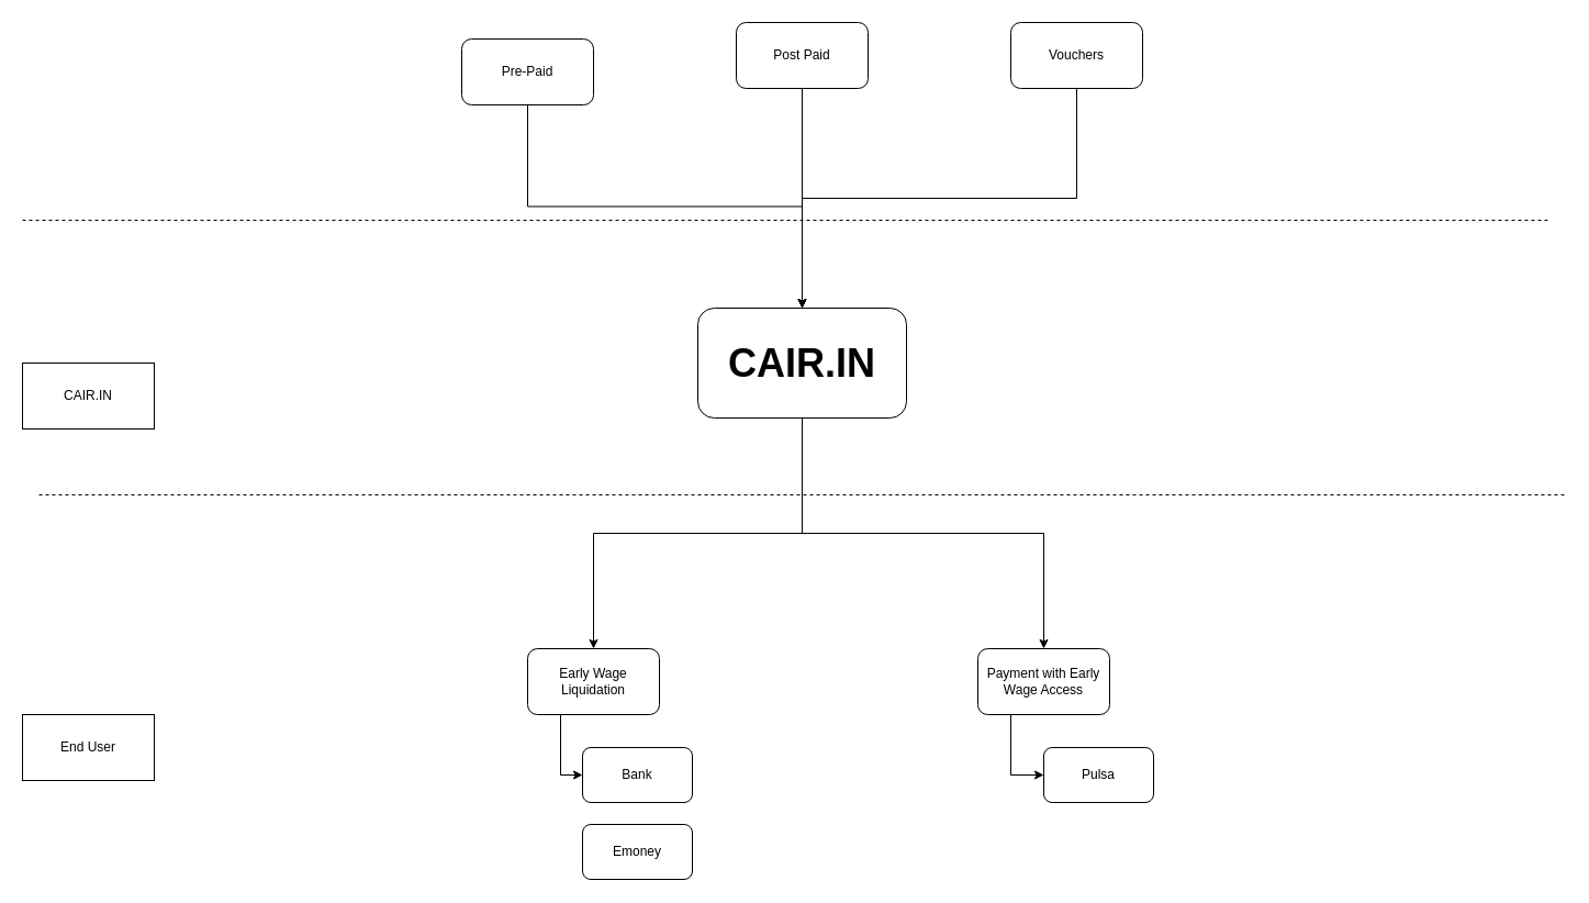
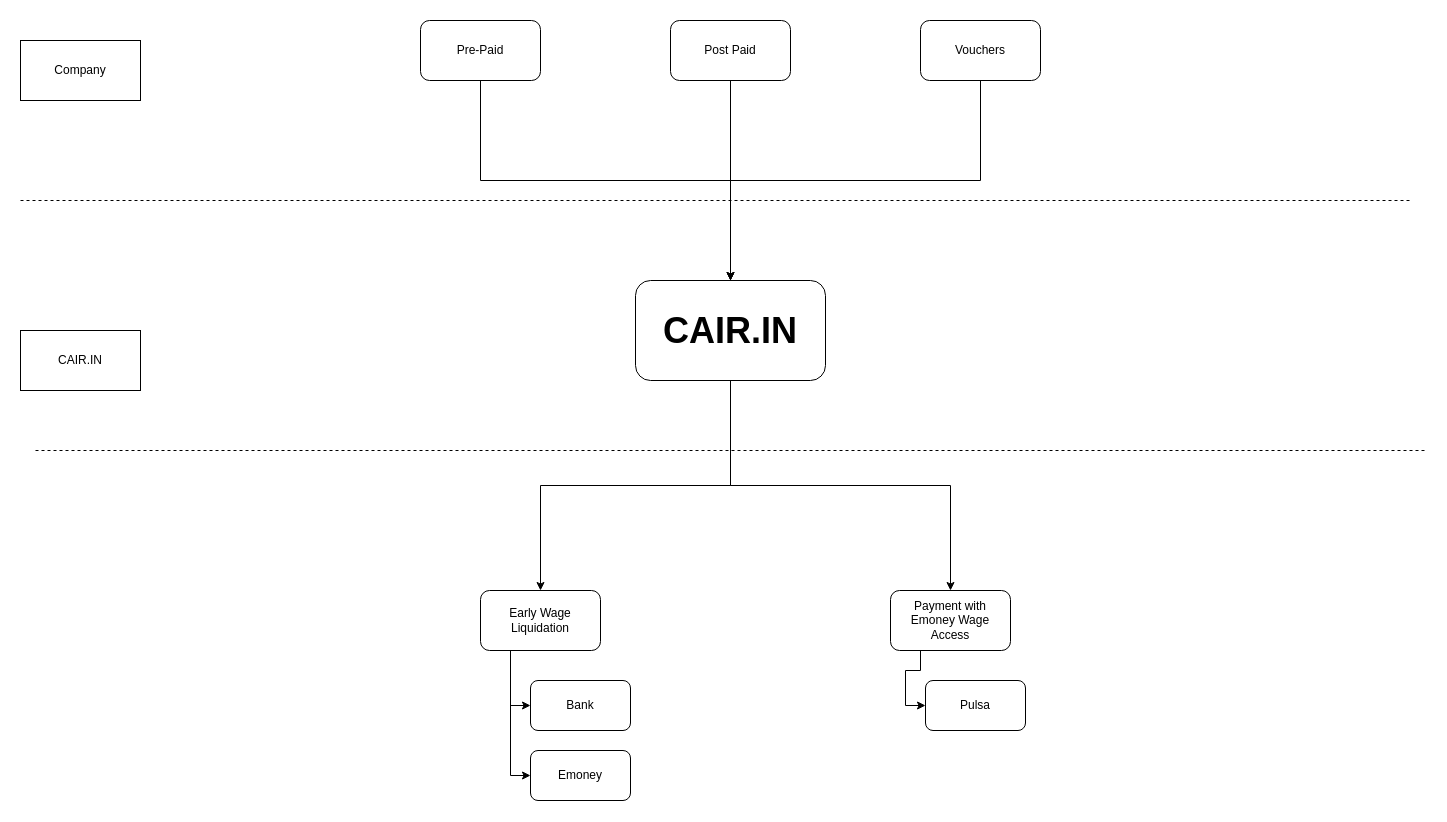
- <mxCell id="14" value="Pre-Paid" style="rounded=1;whiteSpace=wrap;html=1;" vertex="1" parent="1"><mxGeometry x="420" y="35" width="120" height="60" as="geometry" /></mxCell>
+ <mxCell id="14" value="Pre-Paid" style="rounded=1;whiteSpace=wrap;html=1;" vertex="1" parent="1"><mxGeometry x="420" y="20" width="120" height="60" as="geometry" /></mxCell>
+ <mxCell id="17" value="Company" style="rounded=0;whiteSpace=wrap;html=1;" vertex="1" parent="1"><mxGeometry x="20" y="40" width="120" height="60" as="geometry" /></mxCell>
- <mxCell id="9" value="Payment with Early Wage Access" style="rounded=1;whiteSpace=wrap;html=1;" vertex="1" parent="1"><mxGeometry x="890" y="590" width="120" height="60" as="geometry" /></mxCell>
+ <mxCell id="9" value="Payment with Emoney Wage Access" style="rounded=1;whiteSpace=wrap;html=1;" vertex="1" parent="1"><mxGeometry x="890" y="590" width="120" height="60" as="geometry" /></mxCell>
- <mxCell id="19" value="End User" style="rounded=0;whiteSpace=wrap;html=1;" vertex="1" parent="1"><mxGeometry x="20" y="650" width="120" height="60" as="geometry" /></mxCell>
- <mxCell id="10" value="Pulsa" style="rounded=1;whiteSpace=wrap;html=1;" vertex="1" parent="1"><mxGeometry x="950" y="680" width="100" height="50" as="geometry" /></mxCell>
+ <mxCell id="10" value="Pulsa" style="rounded=1;whiteSpace=wrap;html=1;" vertex="1" parent="1"><mxGeometry x="925" y="680" width="100" height="50" as="geometry" /></mxCell>
+ <mxCell id="6" style="edgeStyle=orthogonalEdgeStyle;rounded=0;orthogonalLoop=1;jettySize=auto;html=1;exitX=0.25;exitY=1;exitDx=0;exitDy=0;entryX=0;entryY=0.5;entryDx=0;entryDy=0;" edge="1" parent="1" source="7" target="12"><mxGeometry relative="1" as="geometry" /></mxCell>
